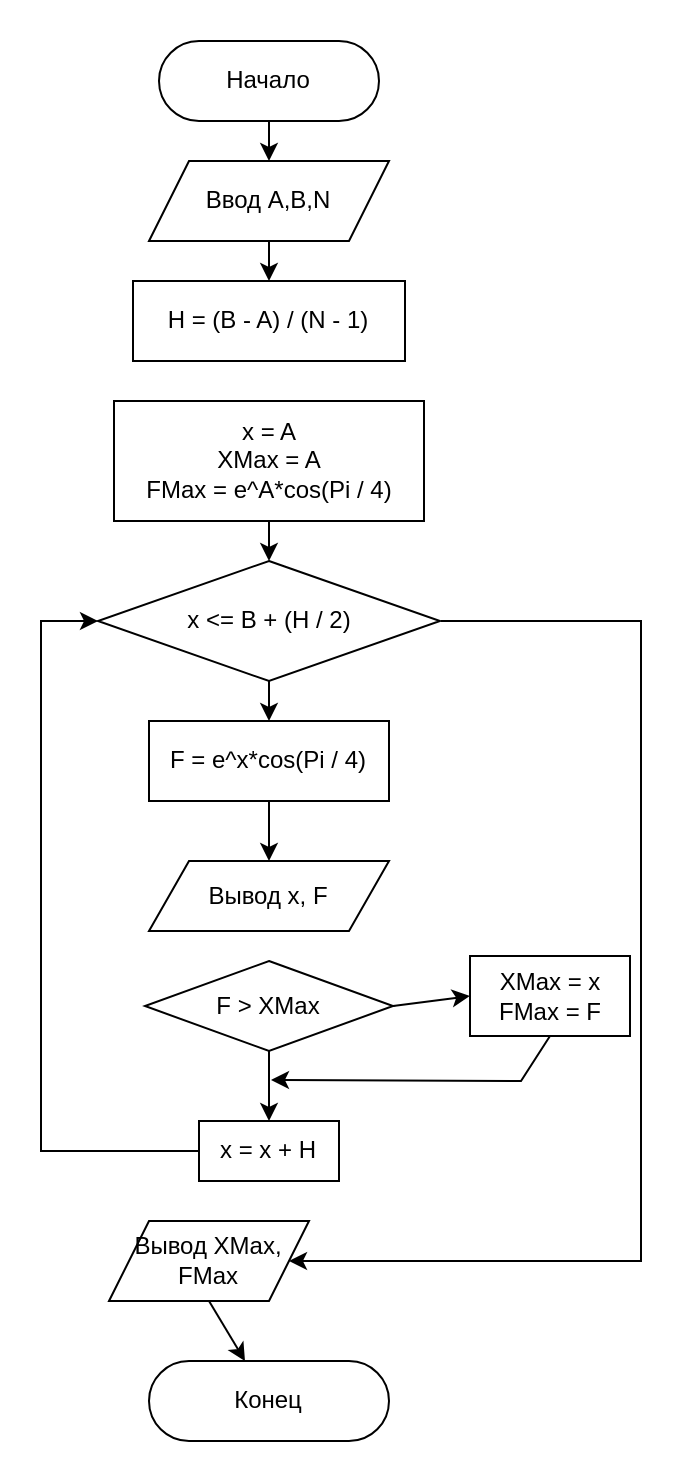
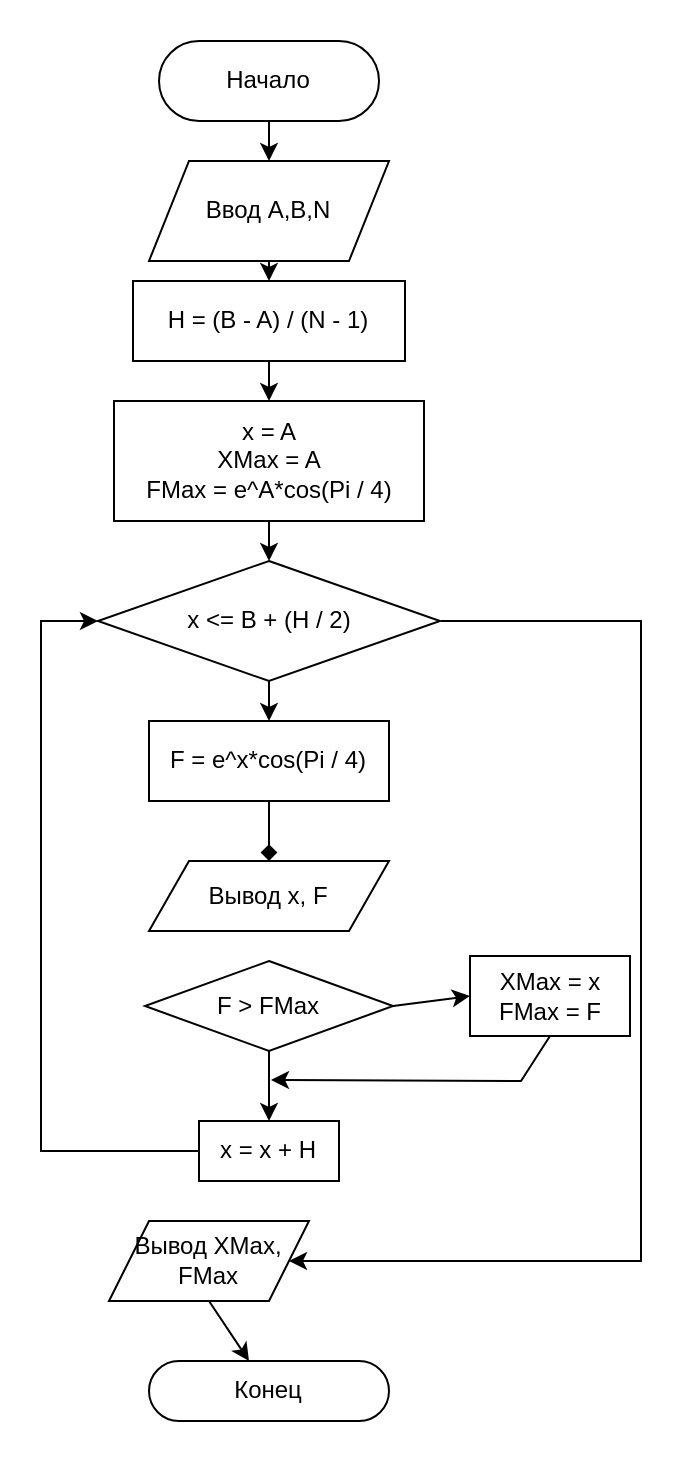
- <mxCell id="3" value="Ввод A,B,N" style="shape=parallelogram;perimeter=parallelogramPerimeter;whiteSpace=wrap;html=1;fixedSize=1;" parent="1" vertex="1"><mxGeometry x="74" y="80" width="120" height="40" as="geometry" /></mxCell>
+ <mxCell id="3" value="Ввод A,B,N" style="shape=parallelogram;perimeter=parallelogramPerimeter;whiteSpace=wrap;html=1;fixedSize=1;" parent="1" vertex="1"><mxGeometry x="74" y="80" width="120" height="50" as="geometry" /></mxCell>
+ <mxCell id="8" value="" style="endArrow=classic;html=1;rounded=0;exitX=0.5;exitY=1;exitDx=0;exitDy=0;entryX=0.5;entryY=0;entryDx=0;entryDy=0;" parent="1" source="4" edge="1" target="11"><mxGeometry width="50" height="50" relative="1" as="geometry"><mxPoint x="-80" y="320" as="sourcePoint" /><mxPoint x="134" y="200" as="targetPoint" /></mxGeometry></mxCell>
- <mxCell id="18" value="" style="endArrow=classic;html=1;rounded=0;exitX=0.5;exitY=1;exitDx=0;exitDy=0;entryX=0.5;entryY=0;entryDx=0;entryDy=0;" edge="1" parent="1" source="16" target="17"><mxGeometry width="50" height="50" relative="1" as="geometry"><mxPoint x="-110" y="450" as="sourcePoint" /><mxPoint x="-60" y="400" as="targetPoint" /></mxGeometry></mxCell>
+ <mxCell id="18" value="" style="endArrow=diamond;html=1;rounded=0;exitX=0.5;exitY=1;exitDx=0;exitDy=0;entryX=0.5;entryY=0;entryDx=0;entryDy=0;" edge="1" parent="1" source="16" target="17"><mxGeometry width="50" height="50" relative="1" as="geometry"><mxPoint x="-110" y="450" as="sourcePoint" /><mxPoint x="-60" y="400" as="targetPoint" /></mxGeometry></mxCell>
- <mxCell id="19" value="F &amp;gt; XMax" style="rhombus;whiteSpace=wrap;html=1;" vertex="1" parent="1"><mxGeometry x="72" y="480" width="124" height="45" as="geometry" /></mxCell>
+ <mxCell id="19" value="F &amp;gt; FMax" style="rhombus;whiteSpace=wrap;html=1;" vertex="1" parent="1"><mxGeometry x="72" y="480" width="124" height="45" as="geometry" /></mxCell>
- <mxCell id="10" value="Конец" style="rounded=1;whiteSpace=wrap;html=1;arcSize=50;" parent="1" vertex="1"><mxGeometry x="74" y="680" width="120" height="40" as="geometry" /></mxCell>
+ <mxCell id="10" value="Конец" style="rounded=1;whiteSpace=wrap;html=1;arcSize=50;" parent="1" vertex="1"><mxGeometry x="74" y="680" width="120" height="30" as="geometry" /></mxCell>
